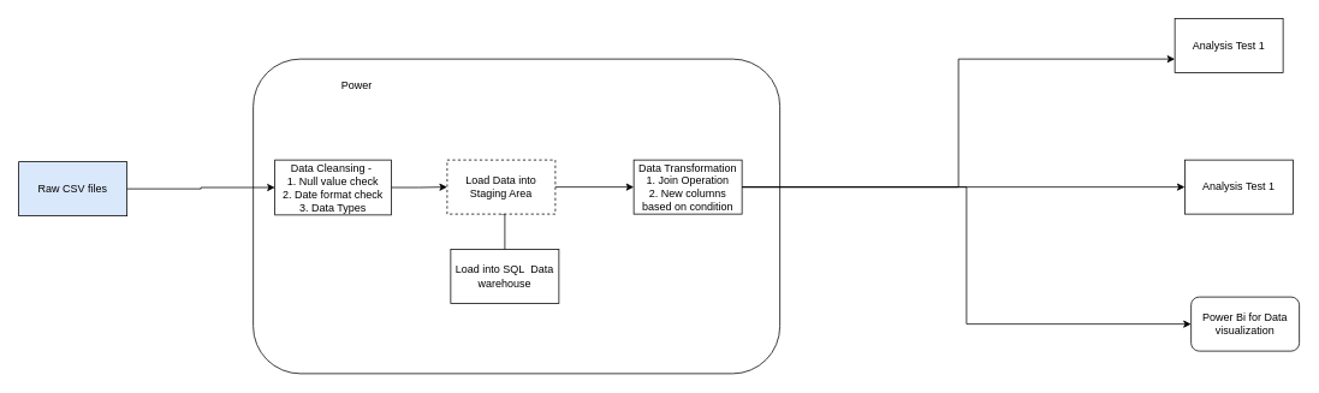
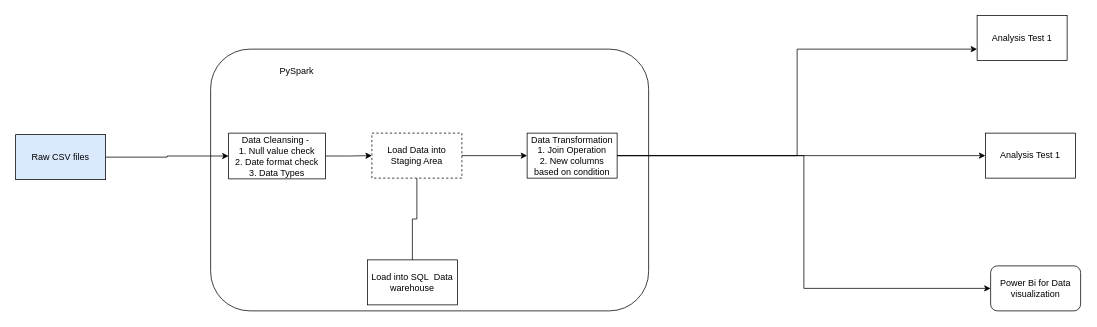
- <mxCell id="5" value="Power" style="text;html=1;strokeColor=none;fillColor=none;align=center;verticalAlign=middle;whiteSpace=wrap;rounded=0;" parent="1" vertex="1"><mxGeometry x="330" y="80" width="130" height="30" as="geometry" /></mxCell>
+ <mxCell id="5" value="PySpark" style="text;html=1;strokeColor=none;fillColor=none;align=center;verticalAlign=middle;whiteSpace=wrap;rounded=0;" parent="1" vertex="1"><mxGeometry x="330" y="80" width="130" height="30" as="geometry" /></mxCell>
- <mxCell id="4" value="Load into SQL&amp;nbsp; Data warehouse" style="rounded=0;whiteSpace=wrap;html=1;" parent="1" vertex="1"><mxGeometry x="499" y="276" width="120" height="60" as="geometry" /></mxCell>
+ <mxCell id="4" value="Load into SQL&amp;nbsp; Data warehouse" style="rounded=0;whiteSpace=wrap;html=1;" parent="1" vertex="1"><mxGeometry x="489" y="346" width="120" height="60" as="geometry" /></mxCell>
- <mxCell id="6" value="Power Bi for Data visualization" style="rounded=1;whiteSpace=wrap;html=1;" parent="1" vertex="1"><mxGeometry x="1320" y="329" width="120" height="60" as="geometry" /></mxCell>
+ <mxCell id="6" value="Power Bi for Data visualization" style="rounded=1;whiteSpace=wrap;html=1;" parent="1" vertex="1"><mxGeometry x="1320" y="354" width="120" height="60" as="geometry" /></mxCell>
